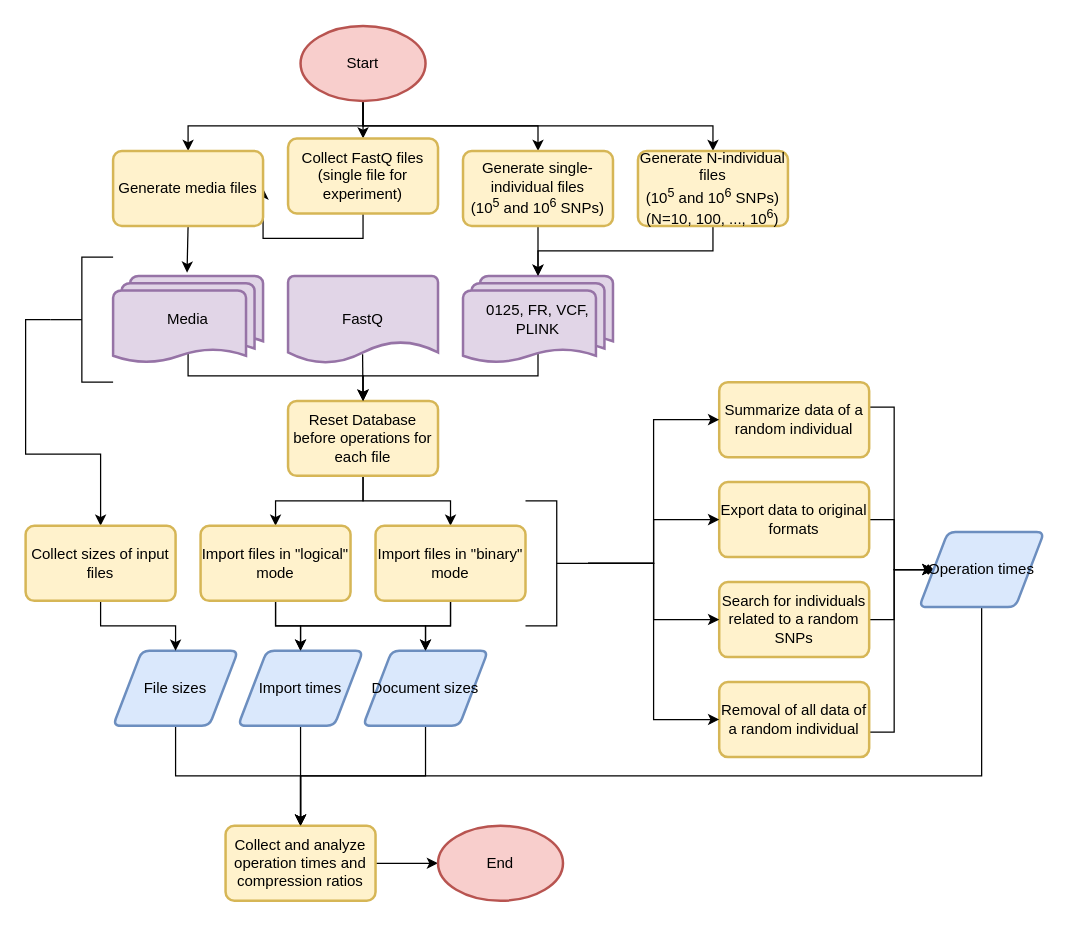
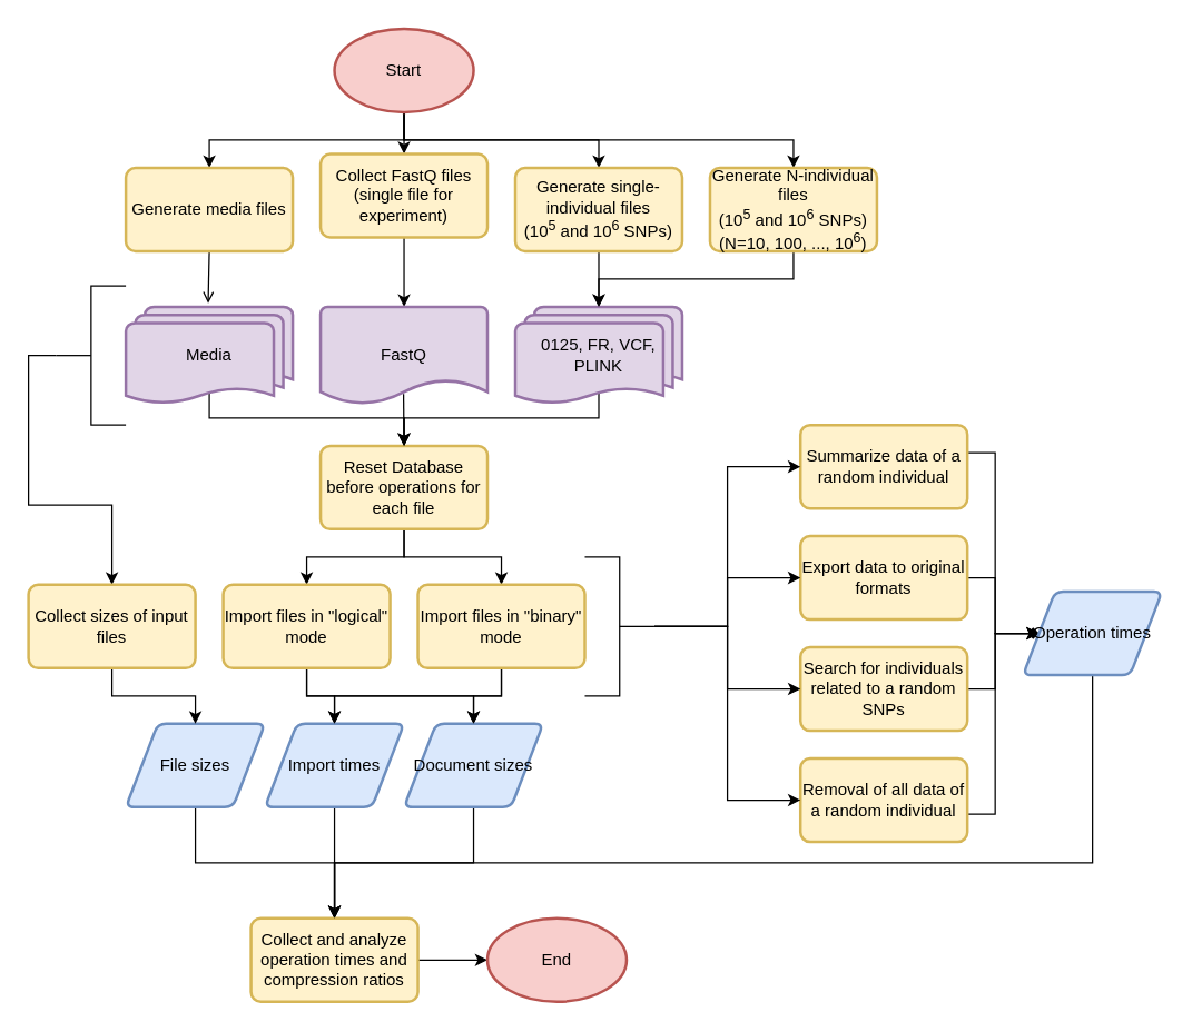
- <mxCell id="25" style="edgeStyle=orthogonalEdgeStyle;rounded=0;orthogonalLoop=1;jettySize=auto;html=1;exitX=0.5;exitY=1;exitDx=0;exitDy=0;" edge="1" parent="1" source="26" target="28"><mxGeometry relative="1" as="geometry"><mxPoint x="290" y="220" as="targetPoint" /></mxGeometry></mxCell>
+ <mxCell id="25" style="edgeStyle=orthogonalEdgeStyle;rounded=0;orthogonalLoop=1;jettySize=auto;html=1;exitX=0.5;exitY=1;exitDx=0;exitDy=0;entryX=0.5;entryY=0;entryDx=0;entryDy=0;entryPerimeter=0;" edge="1" parent="1" source="26" target="57"><mxGeometry relative="1" as="geometry"><mxPoint x="290" y="220" as="targetPoint" /></mxGeometry></mxCell>
- <mxCell id="27" style="edgeStyle=orthogonalEdgeStyle;rounded=0;orthogonalLoop=1;jettySize=auto;html=1;exitX=0.5;exitY=1;exitDx=0;exitDy=0;entryX=0.493;entryY=-0.037;entryDx=0;entryDy=0;entryPerimeter=0;" edge="1" parent="1" source="28" target="30"><mxGeometry relative="1" as="geometry" /></mxCell>
+ <mxCell id="27" style="edgeStyle=orthogonalEdgeStyle;rounded=0;orthogonalLoop=1;jettySize=auto;html=1;exitX=0.5;exitY=1;exitDx=0;exitDy=0;entryX=0.493;entryY=-0.037;entryDx=0;entryDy=0;entryPerimeter=0;endArrow=open;" edge="1" parent="1" source="28" target="30"><mxGeometry relative="1" as="geometry" /></mxCell>
